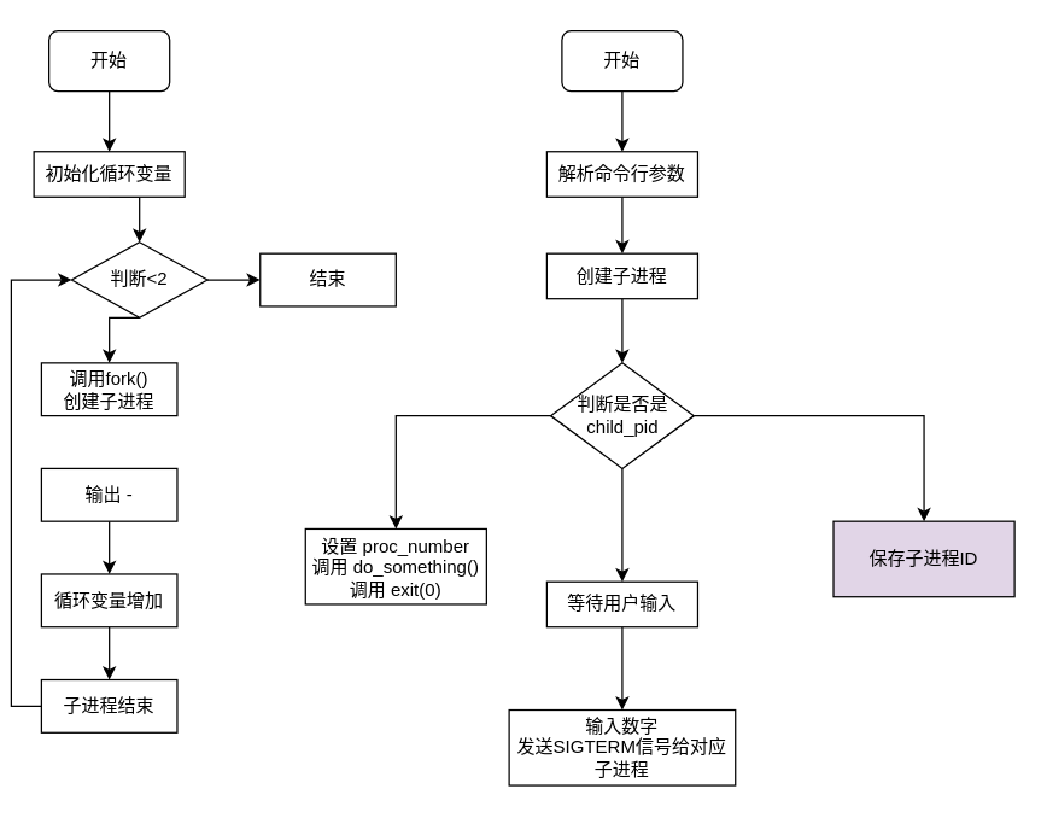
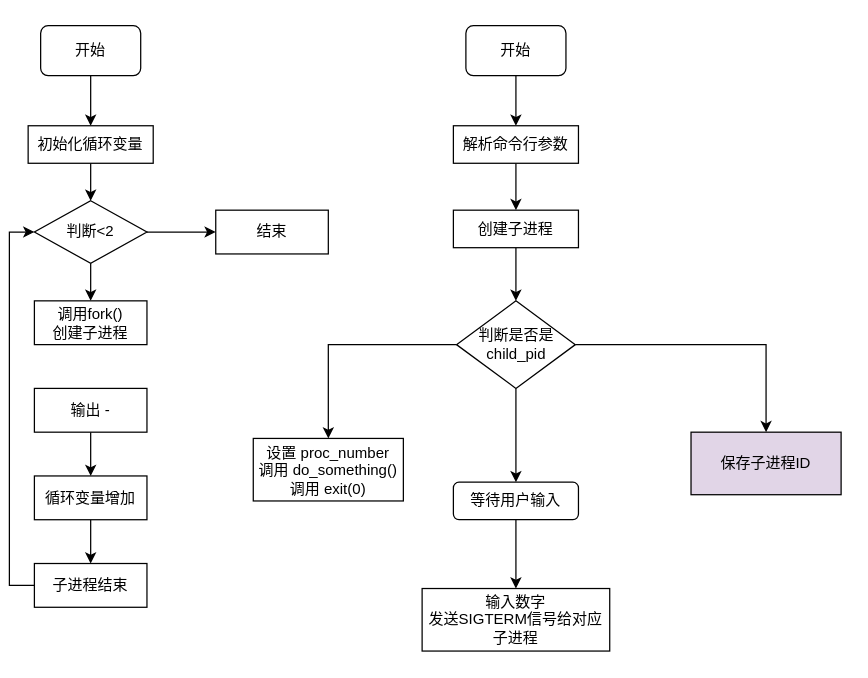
- <mxCell id="8" value="判断&amp;lt;2" style="rhombus;whiteSpace=wrap;html=1;" vertex="1" parent="1"><mxGeometry x="45" y="160" width="90" height="50" as="geometry" /></mxCell>
+ <mxCell id="8" value="判断&amp;lt;2" style="rhombus;whiteSpace=wrap;html=1;" vertex="1" parent="1"><mxGeometry x="25" y="160" width="90" height="50" as="geometry" /></mxCell>
- <mxCell id="30" value="等待用户输入" style="rounded=0;whiteSpace=wrap;html=1;" vertex="1" parent="1"><mxGeometry x="360" y="385" width="100" height="30" as="geometry" /></mxCell>
+ <mxCell id="30" value="等待用户输入" style="whiteSpace=wrap;html=1;rounded=1;" vertex="1" parent="1"><mxGeometry x="360" y="385" width="100" height="30" as="geometry" /></mxCell>
